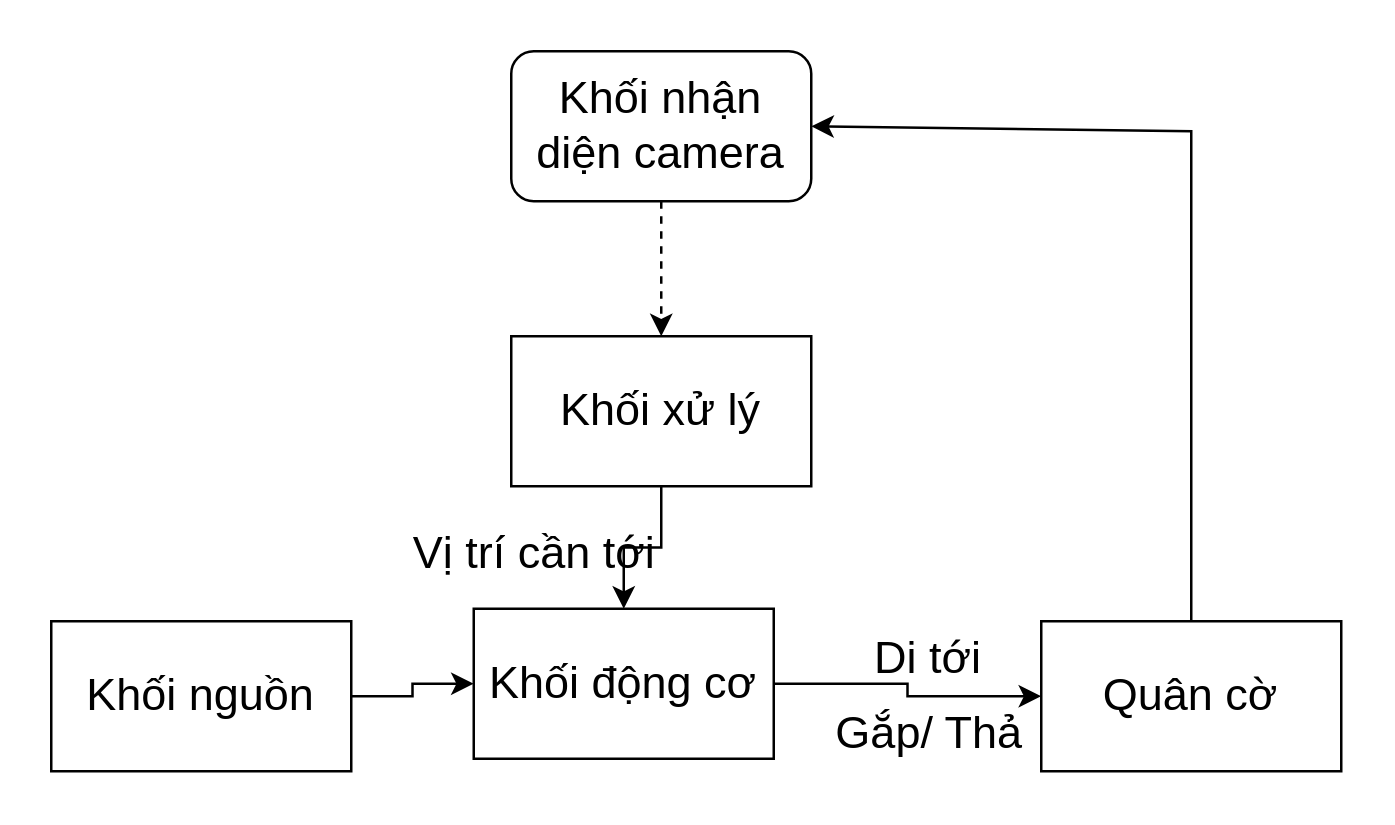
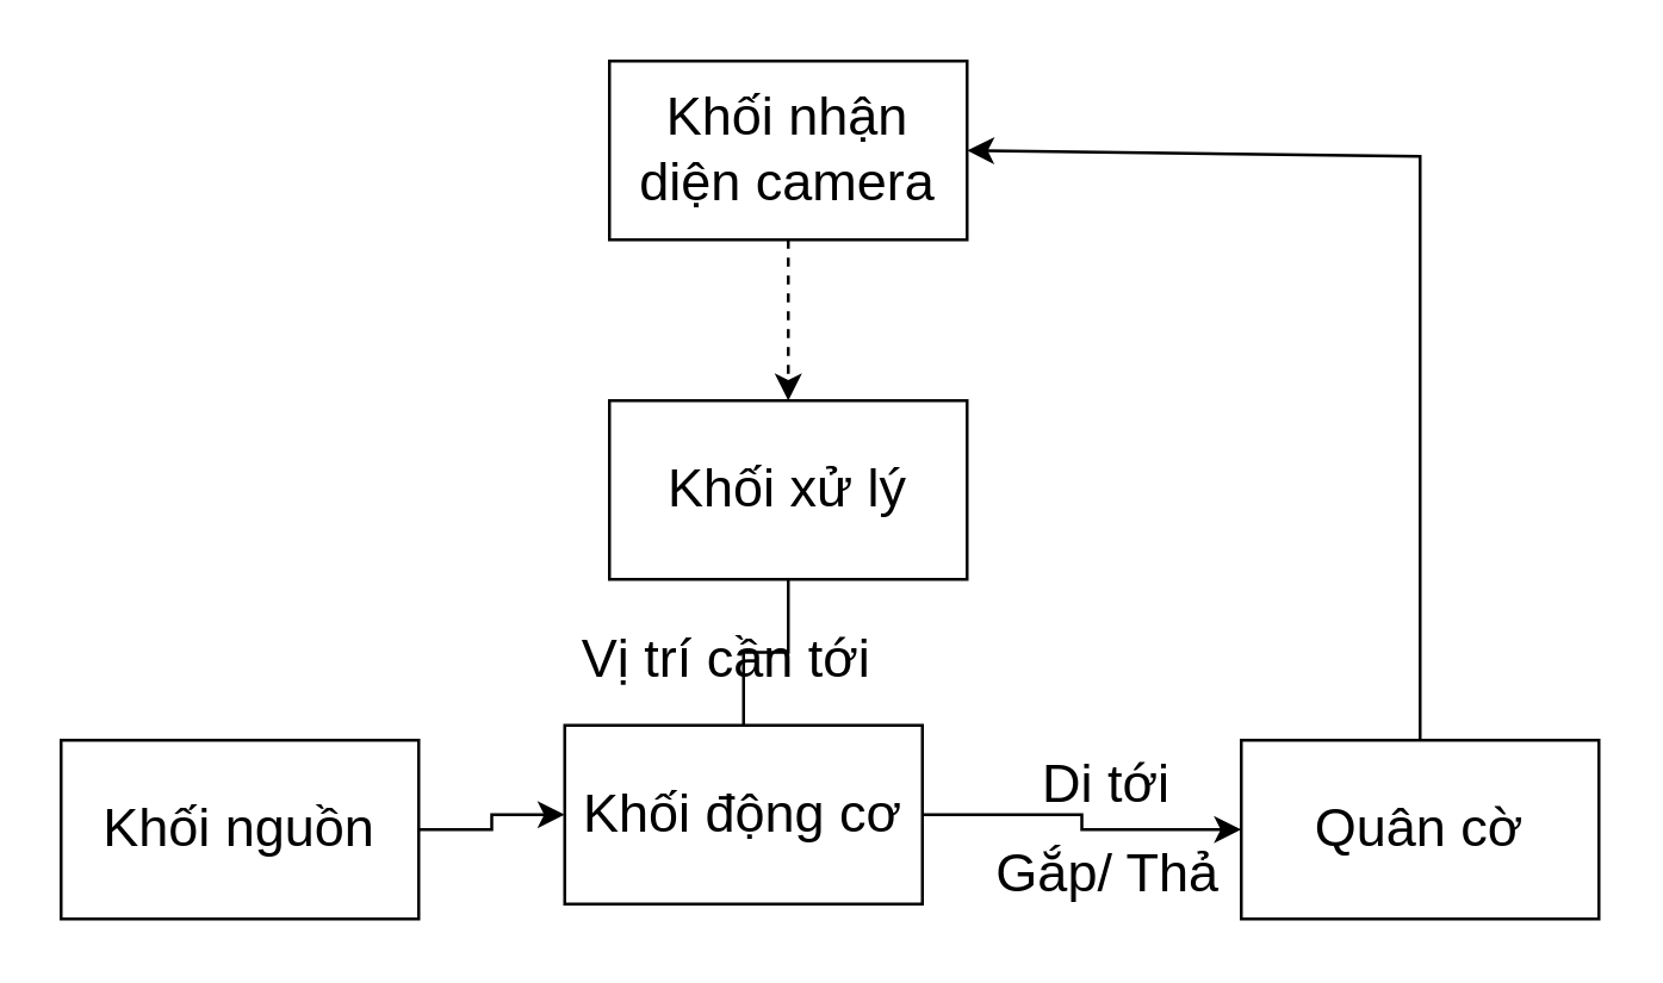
- <mxCell id="7" value="&lt;font style=&quot;font-size: 18px;&quot;&gt;Khối nhận diện camera&lt;/font&gt;" style="whiteSpace=wrap;html=1;rounded=1;" vertex="1" parent="1"><mxGeometry x="204" y="20" width="120" height="60" as="geometry" /></mxCell>
+ <mxCell id="7" value="&lt;font style=&quot;font-size: 18px;&quot;&gt;Khối nhận diện camera&lt;/font&gt;" style="rounded=0;whiteSpace=wrap;html=1;" vertex="1" parent="1"><mxGeometry x="204" y="20" width="120" height="60" as="geometry" /></mxCell>
- <mxCell id="12" value="Vị trí cần tới" style="text;html=1;strokeColor=none;fillColor=none;align=center;verticalAlign=middle;whiteSpace=wrap;rounded=0;fontSize=18;" vertex="1" parent="1"><mxGeometry x="163" y="206" width="101" height="30" as="geometry" /></mxCell>
+ <mxCell id="12" value="Vị trí cần tới" style="text;html=1;strokeColor=none;fillColor=none;align=center;verticalAlign=middle;whiteSpace=wrap;rounded=0;fontSize=18;" vertex="1" parent="1"><mxGeometry x="193" y="206" width="101" height="30" as="geometry" /></mxCell>
- <mxCell id="4" value="" style="edgeStyle=orthogonalEdgeStyle;rounded=0;orthogonalLoop=1;jettySize=auto;html=1;fontSize=18;" edge="1" parent="1" source="5" target="3"><mxGeometry relative="1" as="geometry" /></mxCell>
+ <mxCell id="4" value="" style="edgeStyle=orthogonalEdgeStyle;rounded=0;orthogonalLoop=1;jettySize=auto;html=1;fontSize=18;endArrow=none;" edge="1" parent="1" source="5" target="3"><mxGeometry relative="1" as="geometry" /></mxCell>
